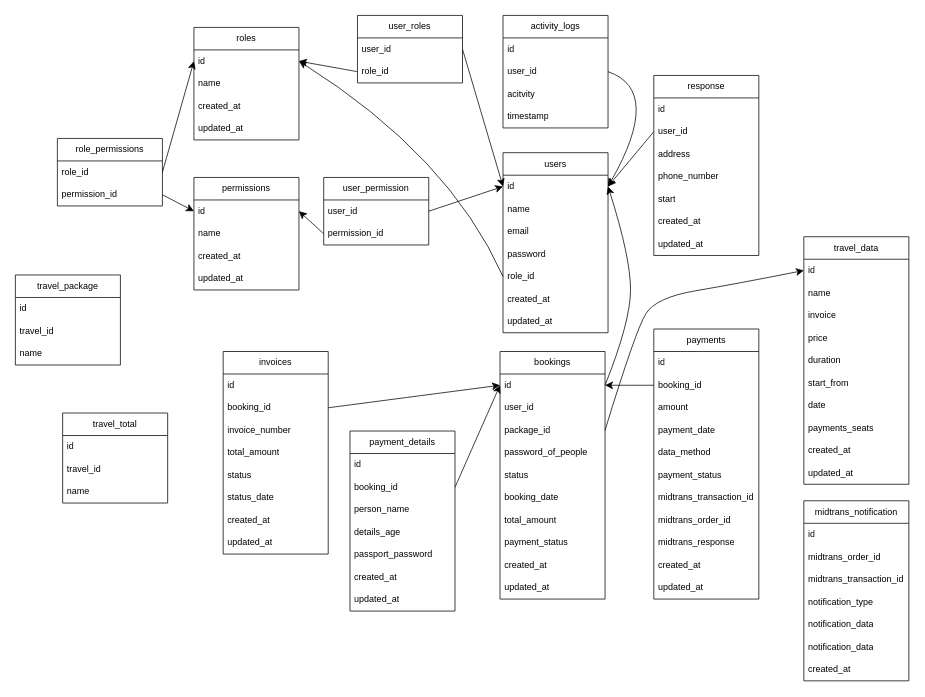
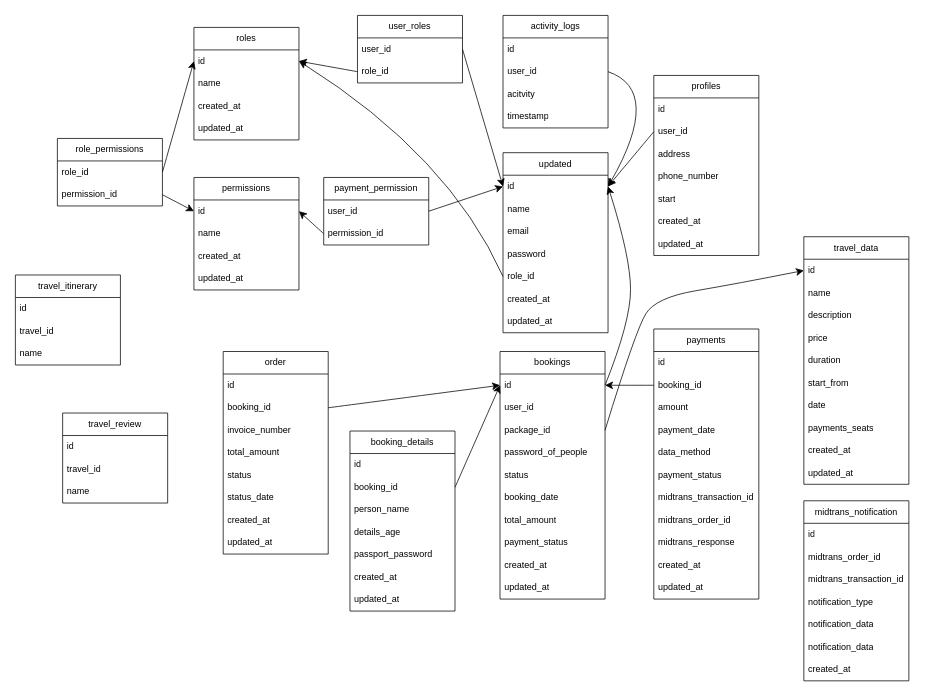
- <mxCell id="64" value="response" style="swimlane;fontStyle=0;childLayout=stackLayout;horizontal=1;startSize=30;horizontalStack=0;resizeParent=1;resizeParentMax=0;resizeLast=0;collapsible=1;marginBottom=0;whiteSpace=wrap;html=1;" vertex="1" parent="1"><mxGeometry x="871" y="100" width="140" height="240" as="geometry" /></mxCell>
+ <mxCell id="64" value="profiles" style="swimlane;fontStyle=0;childLayout=stackLayout;horizontal=1;startSize=30;horizontalStack=0;resizeParent=1;resizeParentMax=0;resizeLast=0;collapsible=1;marginBottom=0;whiteSpace=wrap;html=1;" vertex="1" parent="1"><mxGeometry x="871" y="100" width="140" height="240" as="geometry" /></mxCell>
- <mxCell id="2" value="users" style="swimlane;fontStyle=0;childLayout=stackLayout;horizontal=1;startSize=30;horizontalStack=0;resizeParent=1;resizeParentMax=0;resizeLast=0;collapsible=1;marginBottom=0;whiteSpace=wrap;html=1;labelBackgroundColor=default;" vertex="1" parent="1"><mxGeometry x="670" y="203" width="140" height="240" as="geometry" /></mxCell>
+ <mxCell id="2" value="updated" style="swimlane;fontStyle=0;childLayout=stackLayout;horizontal=1;startSize=30;horizontalStack=0;resizeParent=1;resizeParentMax=0;resizeLast=0;collapsible=1;marginBottom=0;whiteSpace=wrap;html=1;labelBackgroundColor=default;" vertex="1" parent="1"><mxGeometry x="670" y="203" width="140" height="240" as="geometry" /></mxCell>
- <mxCell id="59" value="user_permission" style="swimlane;fontStyle=0;childLayout=stackLayout;horizontal=1;startSize=30;horizontalStack=0;resizeParent=1;resizeParentMax=0;resizeLast=0;collapsible=1;marginBottom=0;whiteSpace=wrap;html=1;" vertex="1" parent="1"><mxGeometry x="431" y="236" width="140" height="90" as="geometry" /></mxCell>
+ <mxCell id="59" value="payment_permission" style="swimlane;fontStyle=0;childLayout=stackLayout;horizontal=1;startSize=30;horizontalStack=0;resizeParent=1;resizeParentMax=0;resizeLast=0;collapsible=1;marginBottom=0;whiteSpace=wrap;html=1;" vertex="1" parent="1"><mxGeometry x="431" y="236" width="140" height="90" as="geometry" /></mxCell>
- <mxCell id="30" value="travel_package" style="swimlane;fontStyle=0;childLayout=stackLayout;horizontal=1;startSize=30;horizontalStack=0;resizeParent=1;resizeParentMax=0;resizeLast=0;collapsible=1;marginBottom=0;whiteSpace=wrap;html=1;" vertex="1" parent="1"><mxGeometry x="20" y="366" width="140" height="120" as="geometry" /></mxCell>
+ <mxCell id="30" value="travel_itinerary" style="swimlane;fontStyle=0;childLayout=stackLayout;horizontal=1;startSize=30;horizontalStack=0;resizeParent=1;resizeParentMax=0;resizeLast=0;collapsible=1;marginBottom=0;whiteSpace=wrap;html=1;" vertex="1" parent="1"><mxGeometry x="20" y="366" width="140" height="120" as="geometry" /></mxCell>
- <mxCell id="22" value="invoice" style="text;strokeColor=none;fillColor=none;align=left;verticalAlign=middle;spacingLeft=4;spacingRight=4;overflow=hidden;points=[[0,0.5],[1,0.5]];portConstraint=eastwest;rotatable=0;whiteSpace=wrap;html=1;" vertex="1" parent="19"><mxGeometry y="90" width="140" height="30" as="geometry" /></mxCell>
+ <mxCell id="22" value="description" style="text;strokeColor=none;fillColor=none;align=left;verticalAlign=middle;spacingLeft=4;spacingRight=4;overflow=hidden;points=[[0,0.5],[1,0.5]];portConstraint=eastwest;rotatable=0;whiteSpace=wrap;html=1;" vertex="1" parent="19"><mxGeometry y="90" width="140" height="30" as="geometry" /></mxCell>
- <mxCell id="38" value="invoices" style="swimlane;fontStyle=0;childLayout=stackLayout;horizontal=1;startSize=30;horizontalStack=0;resizeParent=1;resizeParentMax=0;resizeLast=0;collapsible=1;marginBottom=0;whiteSpace=wrap;html=1;" vertex="1" parent="1"><mxGeometry x="297" y="468" width="140" height="270" as="geometry" /></mxCell>
+ <mxCell id="38" value="order" style="swimlane;fontStyle=0;childLayout=stackLayout;horizontal=1;startSize=30;horizontalStack=0;resizeParent=1;resizeParentMax=0;resizeLast=0;collapsible=1;marginBottom=0;whiteSpace=wrap;html=1;" vertex="1" parent="1"><mxGeometry x="297" y="468" width="140" height="270" as="geometry" /></mxCell>
- <mxCell id="34" value="travel_total" style="swimlane;fontStyle=0;childLayout=stackLayout;horizontal=1;startSize=30;horizontalStack=0;resizeParent=1;resizeParentMax=0;resizeLast=0;collapsible=1;marginBottom=0;whiteSpace=wrap;html=1;" vertex="1" parent="1"><mxGeometry x="83" y="550" width="140" height="120" as="geometry" /></mxCell>
+ <mxCell id="34" value="travel_review" style="swimlane;fontStyle=0;childLayout=stackLayout;horizontal=1;startSize=30;horizontalStack=0;resizeParent=1;resizeParentMax=0;resizeLast=0;collapsible=1;marginBottom=0;whiteSpace=wrap;html=1;" vertex="1" parent="1"><mxGeometry x="83" y="550" width="140" height="120" as="geometry" /></mxCell>
- <mxCell id="113" value="payment_details" style="swimlane;fontStyle=0;childLayout=stackLayout;horizontal=1;startSize=30;horizontalStack=0;resizeParent=1;resizeParentMax=0;resizeLast=0;collapsible=1;marginBottom=0;whiteSpace=wrap;html=1;" vertex="1" parent="1"><mxGeometry x="466" y="574" width="140" height="240" as="geometry" /></mxCell>
+ <mxCell id="113" value="booking_details" style="swimlane;fontStyle=0;childLayout=stackLayout;horizontal=1;startSize=30;horizontalStack=0;resizeParent=1;resizeParentMax=0;resizeLast=0;collapsible=1;marginBottom=0;whiteSpace=wrap;html=1;" vertex="1" parent="1"><mxGeometry x="466" y="574" width="140" height="240" as="geometry" /></mxCell>
